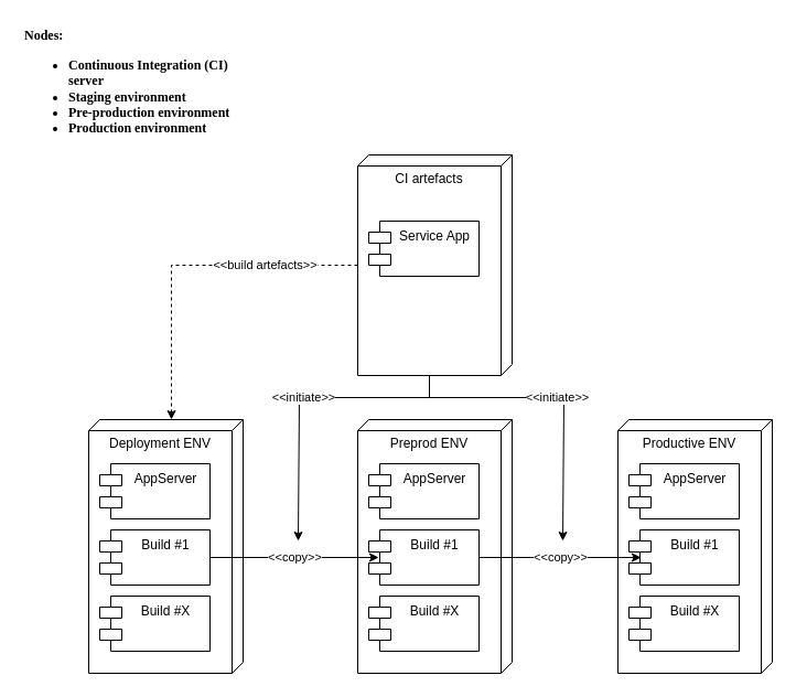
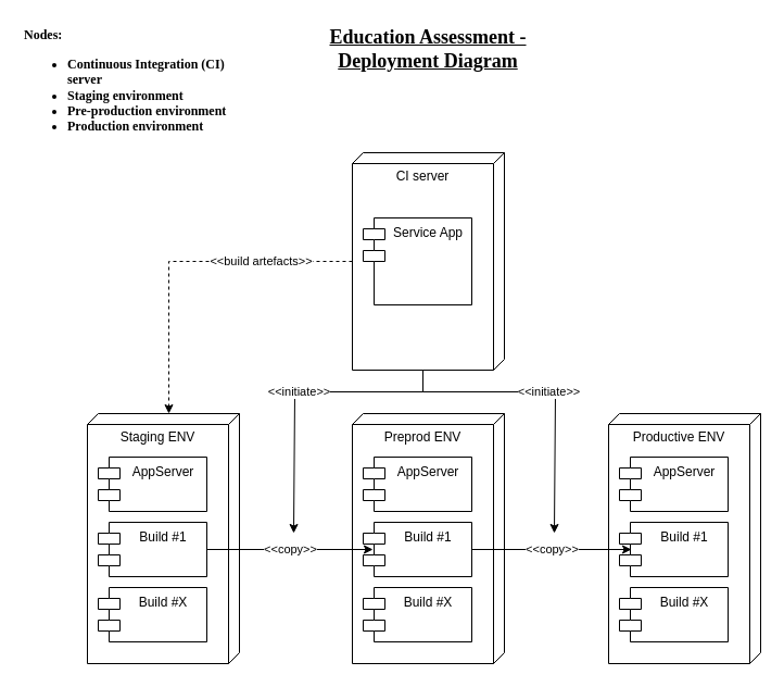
+ <mxCell id="3" value="&lt;h2&gt;&lt;font data-font-src=&quot;https://fonts.googleapis.com/css?family=Coming+Soon&quot; face=&quot;Coming Soon&quot;&gt;&lt;b&gt;&lt;u&gt;Education Assessment - Deployment Diagram&lt;/u&gt;&lt;/b&gt;&lt;/font&gt;&lt;/h2&gt;" style="text;html=1;strokeColor=none;fillColor=none;align=center;verticalAlign=middle;whiteSpace=wrap;rounded=0;" vertex="1" parent="1"><mxGeometry x="254" y="30" width="280" height="30" as="geometry" /></mxCell>
- <mxCell id="7" value="CI artefacts" style="verticalAlign=top;align=center;spacingTop=8;spacingLeft=2;spacingRight=12;shape=cube;size=10;direction=south;fontStyle=0;html=1;whiteSpace=wrap;" vertex="1" parent="1"><mxGeometry x="324" y="140" width="140" height="200" as="geometry" /></mxCell>
+ <mxCell id="7" value="CI server" style="verticalAlign=top;align=center;spacingTop=8;spacingLeft=2;spacingRight=12;shape=cube;size=10;direction=south;fontStyle=0;html=1;whiteSpace=wrap;" vertex="1" parent="1"><mxGeometry x="324" y="140" width="140" height="200" as="geometry" /></mxCell>
- <mxCell id="8" value="Service App" style="shape=module;align=left;spacingLeft=20;align=center;verticalAlign=top;whiteSpace=wrap;html=1;" vertex="1" parent="1"><mxGeometry x="334" y="200" width="100" height="50" as="geometry" /></mxCell>
+ <mxCell id="8" value="Service App" style="shape=module;align=left;spacingLeft=20;align=center;verticalAlign=top;whiteSpace=wrap;html=1;" vertex="1" parent="1"><mxGeometry x="334" y="200" width="100" height="80" as="geometry" /></mxCell>
- <mxCell id="9" value="Deployment ENV" style="verticalAlign=top;align=center;spacingTop=8;spacingLeft=2;spacingRight=12;shape=cube;size=10;direction=south;fontStyle=0;html=1;whiteSpace=wrap;" vertex="1" parent="1"><mxGeometry x="80" y="380" width="140" height="230" as="geometry" /></mxCell>
+ <mxCell id="9" value="Staging ENV" style="verticalAlign=top;align=center;spacingTop=8;spacingLeft=2;spacingRight=12;shape=cube;size=10;direction=south;fontStyle=0;html=1;whiteSpace=wrap;" vertex="1" parent="1"><mxGeometry x="80" y="380" width="140" height="230" as="geometry" /></mxCell>
